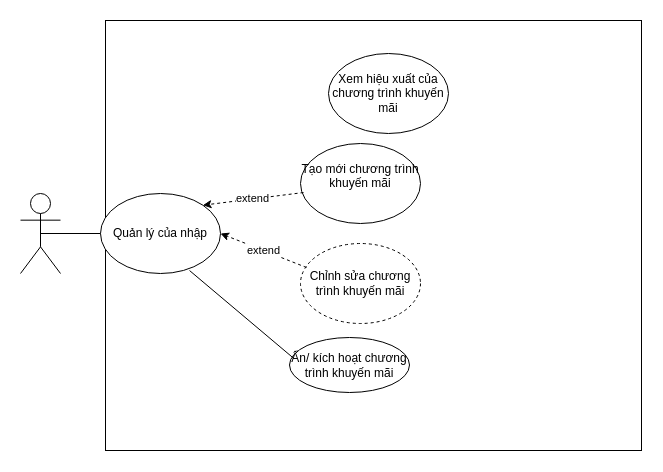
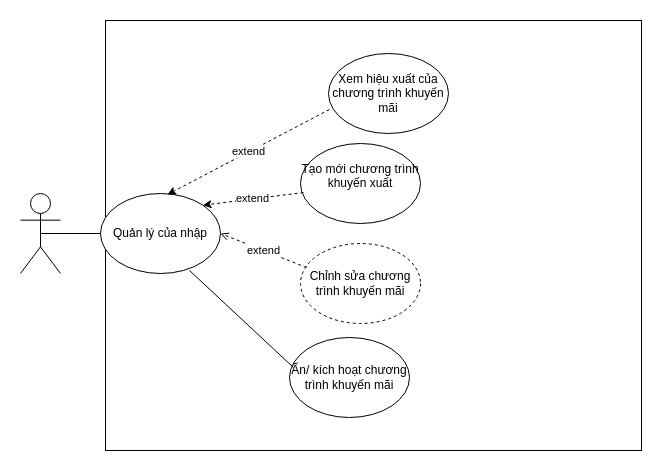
+ <mxCell id="12" value="extend" style="endArrow=classic;html=1;exitX=0.008;exitY=0.7;exitDx=0;exitDy=0;exitPerimeter=0;entryX=0.558;entryY=0.013;entryDx=0;entryDy=0;entryPerimeter=0;dashed=1;" edge="1" parent="1" source="9" target="4"><mxGeometry width="50" height="50" relative="1" as="geometry"><mxPoint x="313" y="202.04" as="sourcePoint" /><mxPoint x="212.426" y="214.716" as="targetPoint" /></mxGeometry></mxCell>
- <mxCell id="6" value="Tạo mới chương trình khuyến mãi&lt;br&gt;&amp;nbsp;" style="ellipse;whiteSpace=wrap;html=1;" parent="1" vertex="1"><mxGeometry x="300" y="143" width="120" height="80" as="geometry" /></mxCell>
+ <mxCell id="6" value="Tạo mới chương trình khuyến xuất&lt;br&gt;&amp;nbsp;" style="ellipse;whiteSpace=wrap;html=1;" parent="1" vertex="1"><mxGeometry x="300" y="143" width="120" height="80" as="geometry" /></mxCell>
- <mxCell id="10" value="extend" style="endArrow=classic;html=1;exitX=0.05;exitY=0.3;exitDx=0;exitDy=0;exitPerimeter=0;entryX=1;entryY=0.5;entryDx=0;entryDy=0;dashed=1;" edge="1" parent="1" source="5" target="4"><mxGeometry width="50" height="50" relative="1" as="geometry"><mxPoint x="298.04" y="374.04" as="sourcePoint" /><mxPoint x="202.749" y="276.516" as="targetPoint" /></mxGeometry></mxCell>
+ <mxCell id="10" value="extend" style="endArrow=open;html=1;exitX=0.05;exitY=0.3;exitDx=0;exitDy=0;exitPerimeter=0;entryX=1;entryY=0.5;entryDx=0;entryDy=0;dashed=1;" edge="1" parent="1" source="5" target="4"><mxGeometry width="50" height="50" relative="1" as="geometry"><mxPoint x="298.04" y="374.04" as="sourcePoint" /><mxPoint x="202.749" y="276.516" as="targetPoint" /></mxGeometry></mxCell>
- <mxCell id="7" value="Ẩn/ kích hoạt chương trình khuyến mãi" style="ellipse;whiteSpace=wrap;html=1;" parent="1" vertex="1"><mxGeometry x="289" y="337" width="120" height="55" as="geometry" /></mxCell>
+ <mxCell id="7" value="Ẩn/ kích hoạt chương trình khuyến mãi" style="ellipse;whiteSpace=wrap;html=1;" parent="1" vertex="1"><mxGeometry x="289" y="337" width="120" height="80" as="geometry" /></mxCell>
